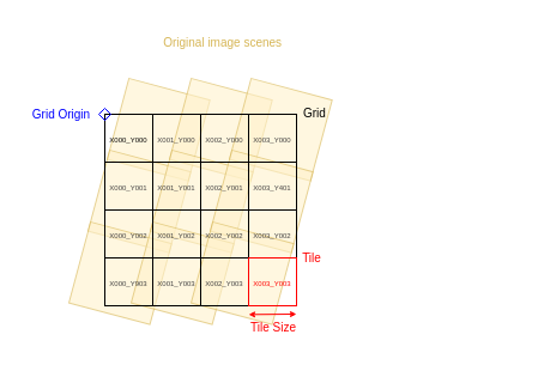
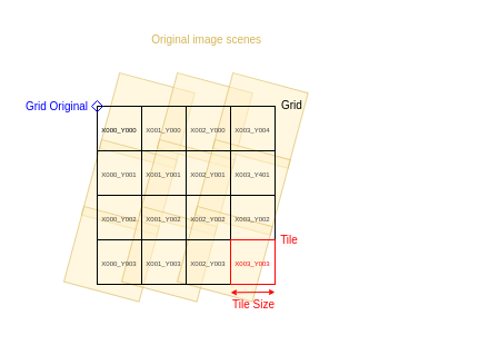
- <mxCell id="12" value="Grid Origin" style="text;strokeColor=none;align=center;fillColor=none;html=1;verticalAlign=middle;whiteSpace=wrap;rounded=0;fontFamily=Arial;fontSize=10;fontColor=#0000FF;" parent="2" vertex="1"><mxGeometry x="-36.134" y="14.996" width="60" height="30" as="geometry" /></mxCell>
+ <mxCell id="12" value="Grid Original" style="text;strokeColor=none;align=center;fillColor=none;html=1;verticalAlign=middle;whiteSpace=wrap;rounded=0;fontFamily=Arial;fontSize=10;fontColor=#0000FF;" parent="2" vertex="1"><mxGeometry x="-36.134" y="14.996" width="60" height="30" as="geometry" /></mxCell>
- <mxCell id="19" value="&lt;span style=&quot;color: rgb(63, 63, 63); font-size: 6px; font-style: normal; font-variant-ligatures: normal; font-variant-caps: normal; font-weight: 400; letter-spacing: normal; orphans: 2; text-align: center; text-indent: 0px; text-transform: none; widows: 2; word-spacing: 0px; -webkit-text-stroke-width: 0px; white-space: normal; text-decoration-thickness: initial; text-decoration-style: initial; text-decoration-color: initial; float: none; display: inline !important;&quot;&gt;X003_Y000&lt;/span&gt;" style="whiteSpace=wrap;html=1;fillColor=none;fontFamily=Arial;labelBackgroundColor=none;" parent="1" vertex="1"><mxGeometry x="207" y="95" width="40" height="40" as="geometry" /></mxCell>
+ <mxCell id="19" value="&lt;span style=&quot;color: rgb(63, 63, 63); font-size: 6px; font-style: normal; font-variant-ligatures: normal; font-variant-caps: normal; font-weight: 400; letter-spacing: normal; orphans: 2; text-align: center; text-indent: 0px; text-transform: none; widows: 2; word-spacing: 0px; -webkit-text-stroke-width: 0px; white-space: normal; text-decoration-thickness: initial; text-decoration-style: initial; text-decoration-color: initial; float: none; display: inline !important;&quot;&gt;X003_Y004&lt;/span&gt;" style="whiteSpace=wrap;html=1;fillColor=none;fontFamily=Arial;labelBackgroundColor=none;" parent="1" vertex="1"><mxGeometry x="207" y="95" width="40" height="40" as="geometry" /></mxCell>
